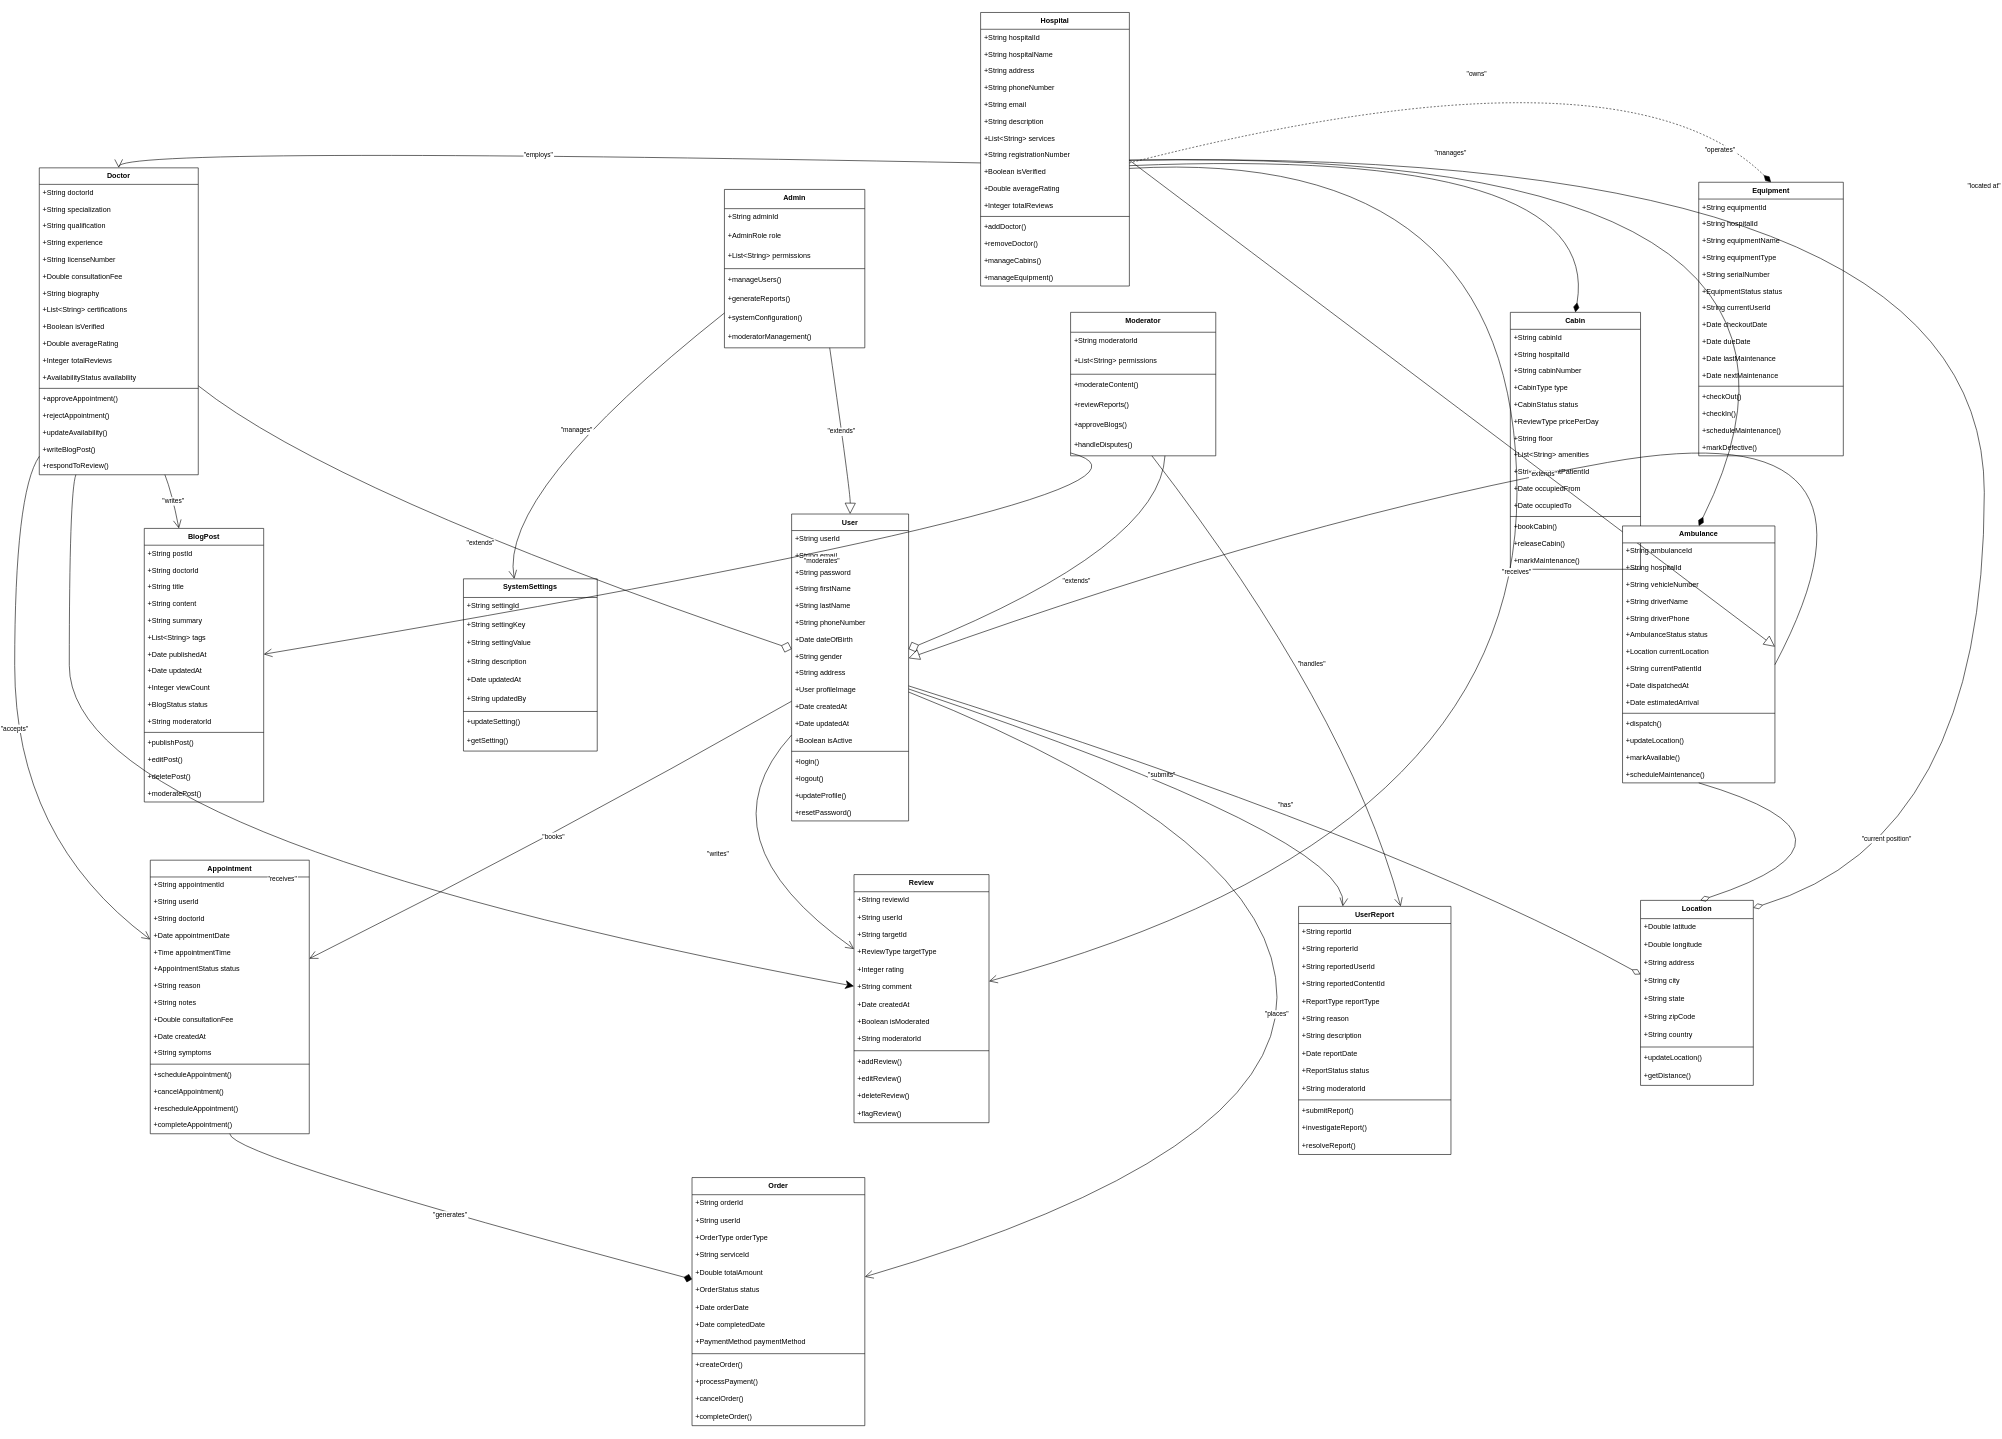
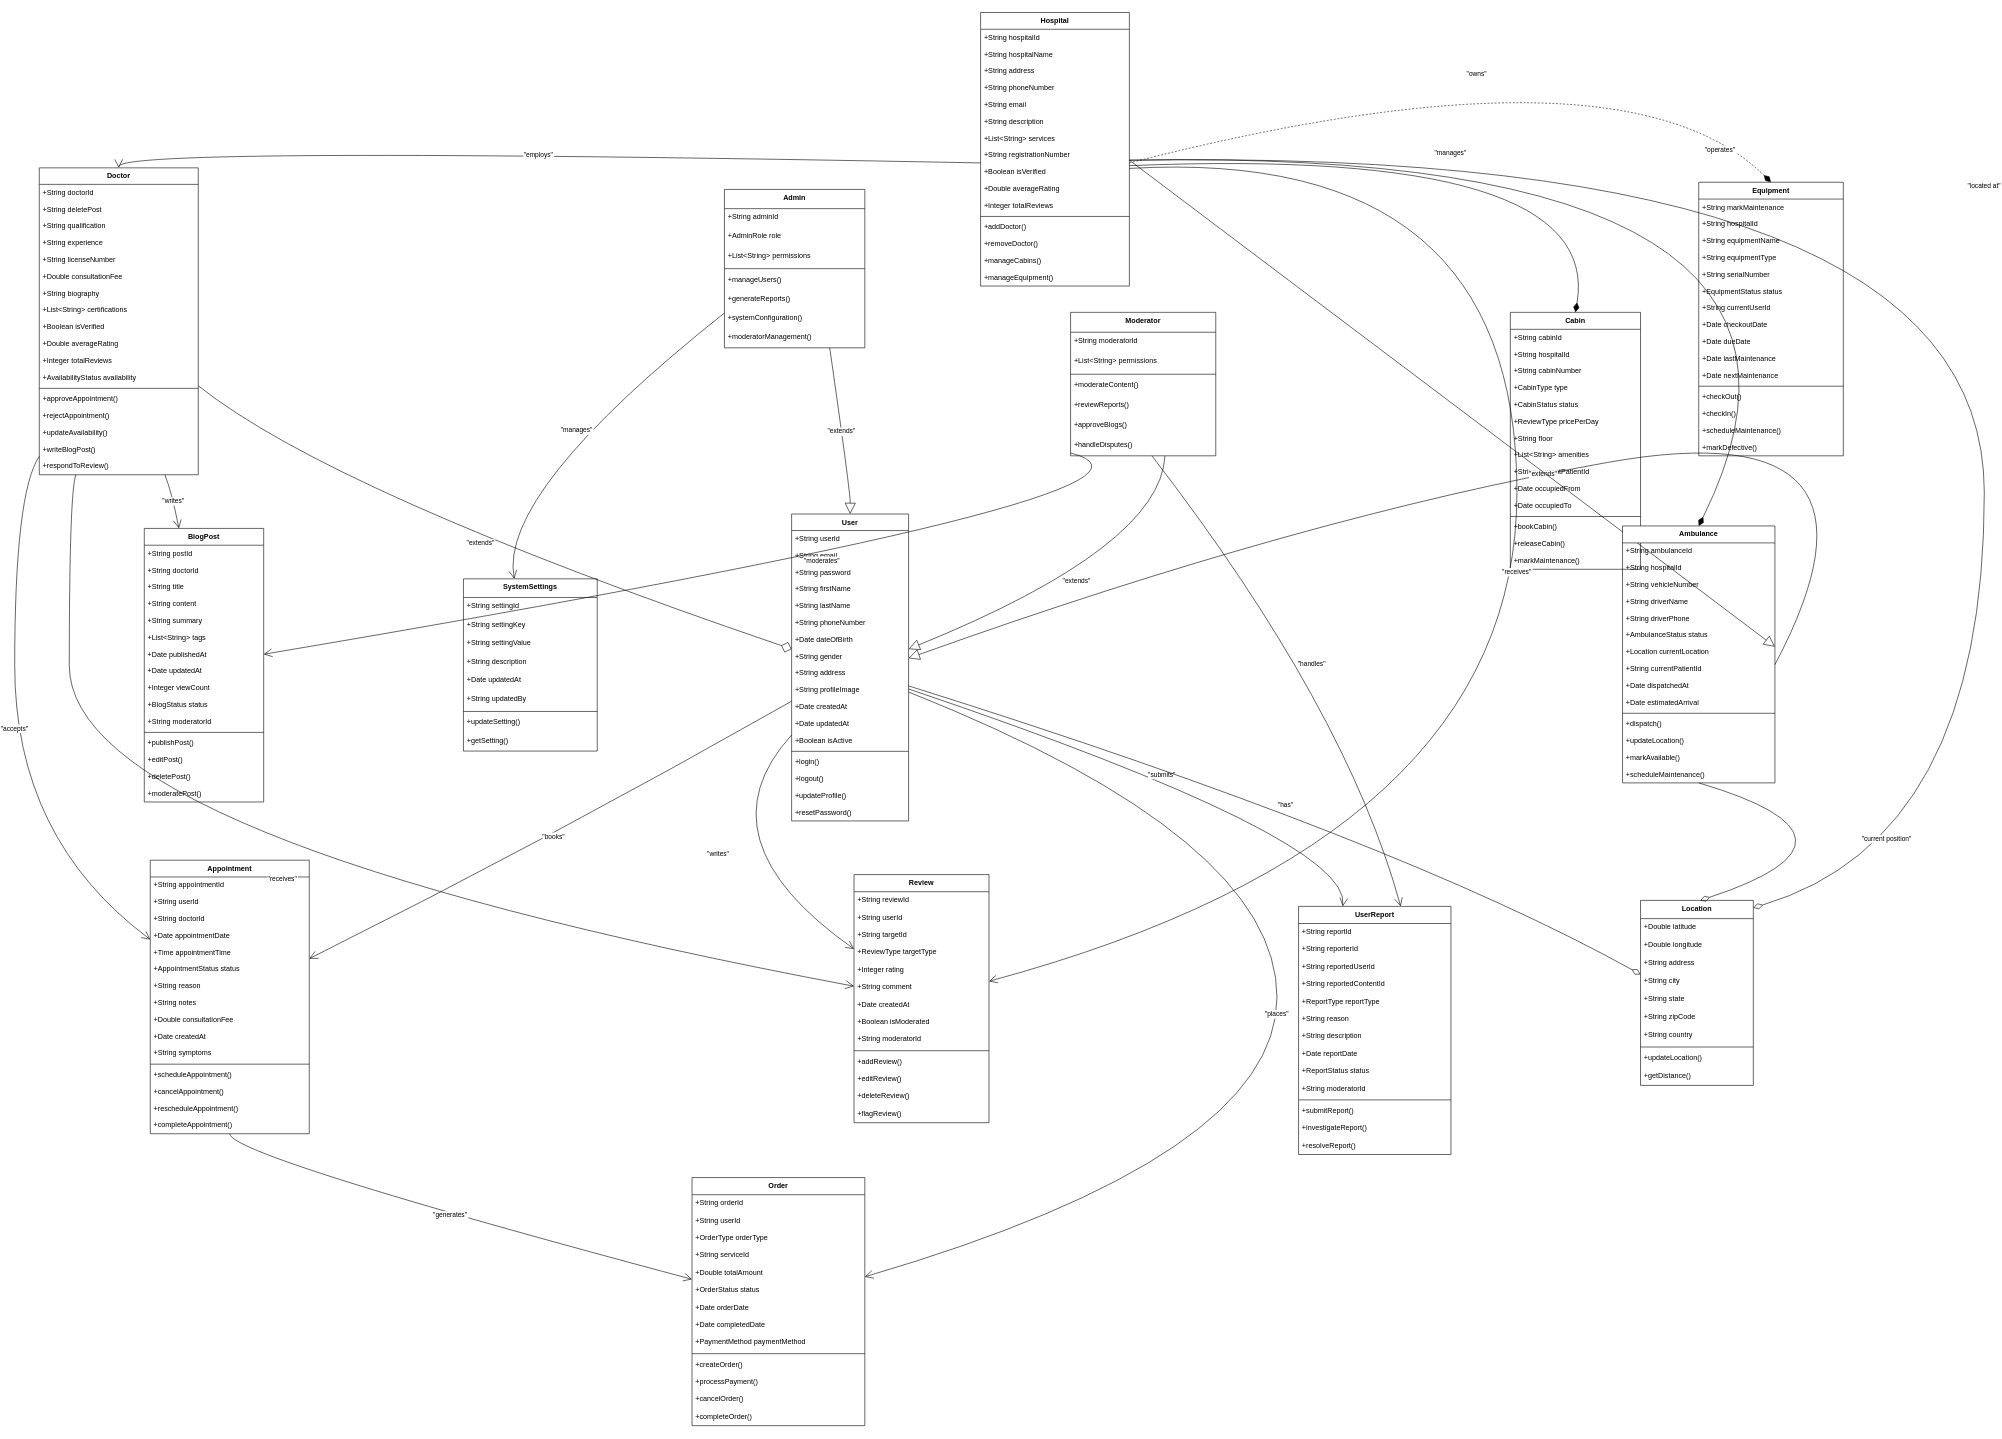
- <mxCell id="140" value="+String equipmentId" style="text;strokeColor=none;fillColor=none;align=left;verticalAlign=top;spacingLeft=4;spacingRight=4;overflow=hidden;rotatable=0;points=[[0,0.5],[1,0.5]];portConstraint=eastwest;" parent="139" vertex="1"><mxGeometry y="28" width="241" height="28" as="geometry" /></mxCell>
+ <mxCell id="140" value="+String markMaintenance" style="text;strokeColor=none;fillColor=none;align=left;verticalAlign=top;spacingLeft=4;spacingRight=4;overflow=hidden;rotatable=0;points=[[0,0.5],[1,0.5]];portConstraint=eastwest;" parent="139" vertex="1"><mxGeometry y="28" width="241" height="28" as="geometry" /></mxCell>
- <mxCell id="23" value="+String specialization" style="text;strokeColor=none;fillColor=none;align=left;verticalAlign=top;spacingLeft=4;spacingRight=4;overflow=hidden;rotatable=0;points=[[0,0.5],[1,0.5]];portConstraint=eastwest;" parent="21" vertex="1"><mxGeometry y="55.556" width="265" height="28" as="geometry" /></mxCell>
+ <mxCell id="23" value="+String deletePost" style="text;strokeColor=none;fillColor=none;align=left;verticalAlign=top;spacingLeft=4;spacingRight=4;overflow=hidden;rotatable=0;points=[[0,0.5],[1,0.5]];portConstraint=eastwest;" parent="21" vertex="1"><mxGeometry y="55.556" width="265" height="28" as="geometry" /></mxCell>
- <mxCell id="229" value="&quot;extends&quot;" style="curved=1;startArrow=none;endArrow=diamond;endSize=16;endFill=0;exitX=0.65;exitY=1;entryX=1;entryY=0.44;rounded=0;" parent="1" source="66" target="2" edge="1"><mxGeometry relative="1" as="geometry"><Array as="points"><mxPoint x="1930" y="910" /></Array></mxGeometry></mxCell>
+ <mxCell id="229" value="&quot;extends&quot;" style="curved=1;startArrow=none;endArrow=block;endSize=16;endFill=0;exitX=0.65;exitY=1;entryX=1;entryY=0.44;rounded=0;" parent="1" source="66" target="2" edge="1"><mxGeometry relative="1" as="geometry"><Array as="points"><mxPoint x="1930" y="910" /></Array></mxGeometry></mxCell>
- <mxCell id="12" value="+User profileImage" style="text;strokeColor=none;fillColor=none;align=left;verticalAlign=top;spacingLeft=4;spacingRight=4;overflow=hidden;rotatable=0;points=[[0,0.5],[1,0.5]];portConstraint=eastwest;" parent="2" vertex="1"><mxGeometry y="279.556" width="195" height="28" as="geometry" /></mxCell>
+ <mxCell id="12" value="+String profileImage" style="text;strokeColor=none;fillColor=none;align=left;verticalAlign=top;spacingLeft=4;spacingRight=4;overflow=hidden;rotatable=0;points=[[0,0.5],[1,0.5]];portConstraint=eastwest;" parent="2" vertex="1"><mxGeometry y="279.556" width="195" height="28" as="geometry" /></mxCell>
- <mxCell id="211" value="&quot;receives&quot;" style="curved=1;startArrow=none;endArrow=classic;endSize=12;exitX=0.23;exitY=1;entryX=0;entryY=0.45;rounded=0;" parent="1" source="21" target="91" edge="1"><mxGeometry relative="1" as="geometry"><Array as="points"><mxPoint x="111" y="820" /><mxPoint x="111" y="1397" /></Array></mxGeometry></mxCell>
+ <mxCell id="211" value="&quot;receives&quot;" style="curved=1;startArrow=none;endArrow=open;endSize=12;exitX=0.23;exitY=1;entryX=0;entryY=0.45;rounded=0;" parent="1" source="21" target="91" edge="1"><mxGeometry relative="1" as="geometry"><Array as="points"><mxPoint x="111" y="820" /><mxPoint x="111" y="1397" /></Array></mxGeometry></mxCell>
- <mxCell id="219" value="&quot;generates&quot;" style="curved=1;startArrow=none;endArrow=diamond;endSize=12;exitX=0.5;exitY=1;entryX=0;entryY=0.41;rounded=0;" parent="1" source="74" target="156" edge="1"><mxGeometry relative="1" as="geometry"><Array as="points"><mxPoint x="379" y="1926" /></Array></mxGeometry></mxCell>
+ <mxCell id="219" value="&quot;generates&quot;" style="curved=1;startArrow=none;endArrow=open;endSize=12;exitX=0.5;exitY=1;entryX=0;entryY=0.41;rounded=0;" parent="1" source="74" target="156" edge="1"><mxGeometry relative="1" as="geometry"><Array as="points"><mxPoint x="379" y="1926" /></Array></mxGeometry></mxCell>
